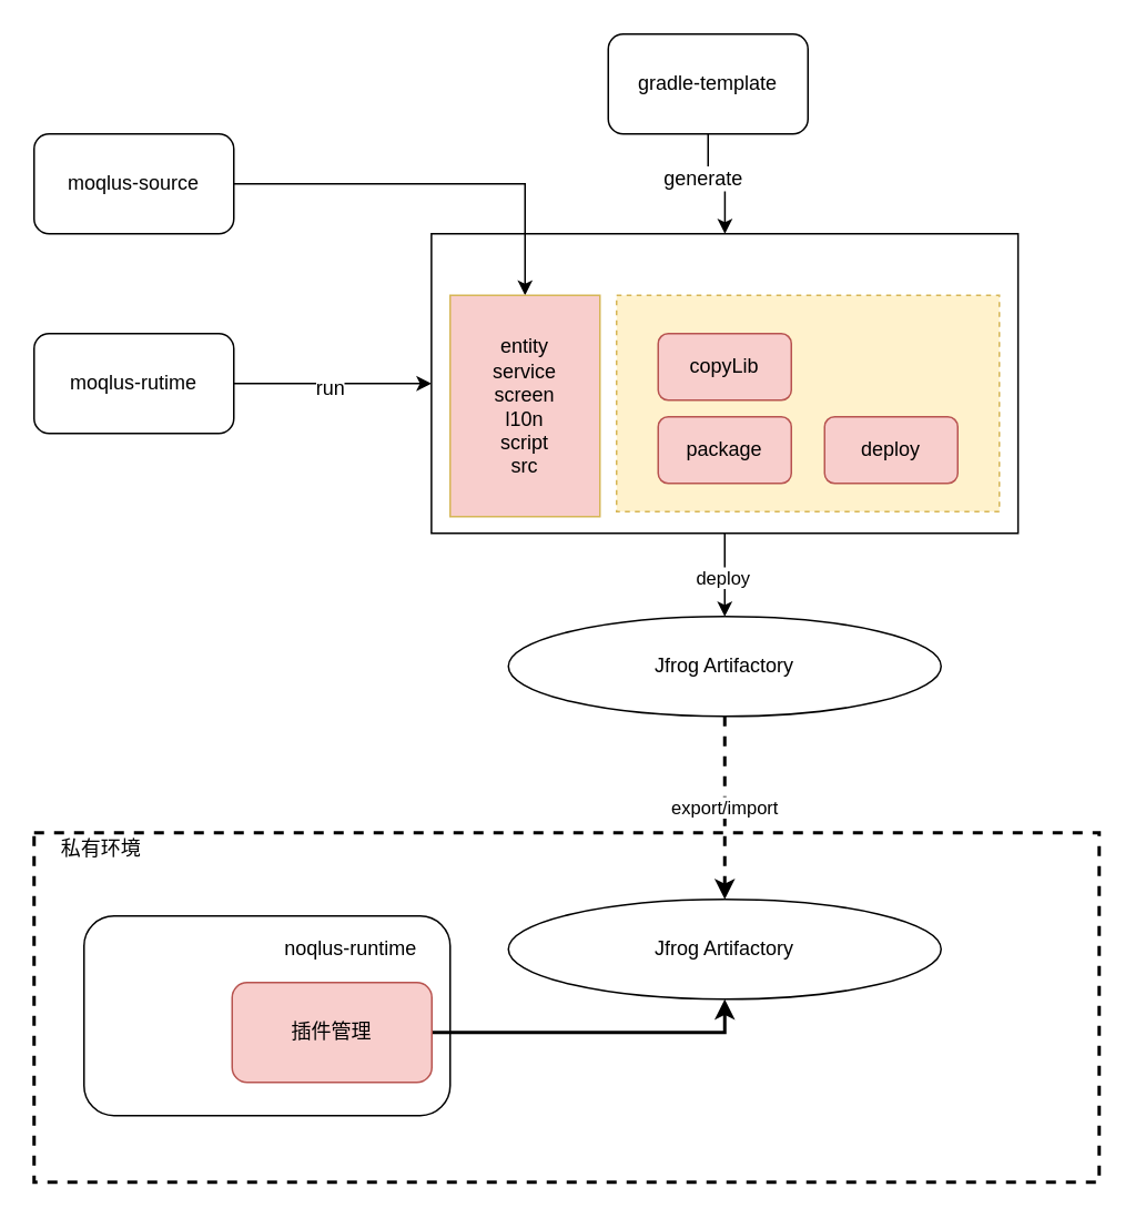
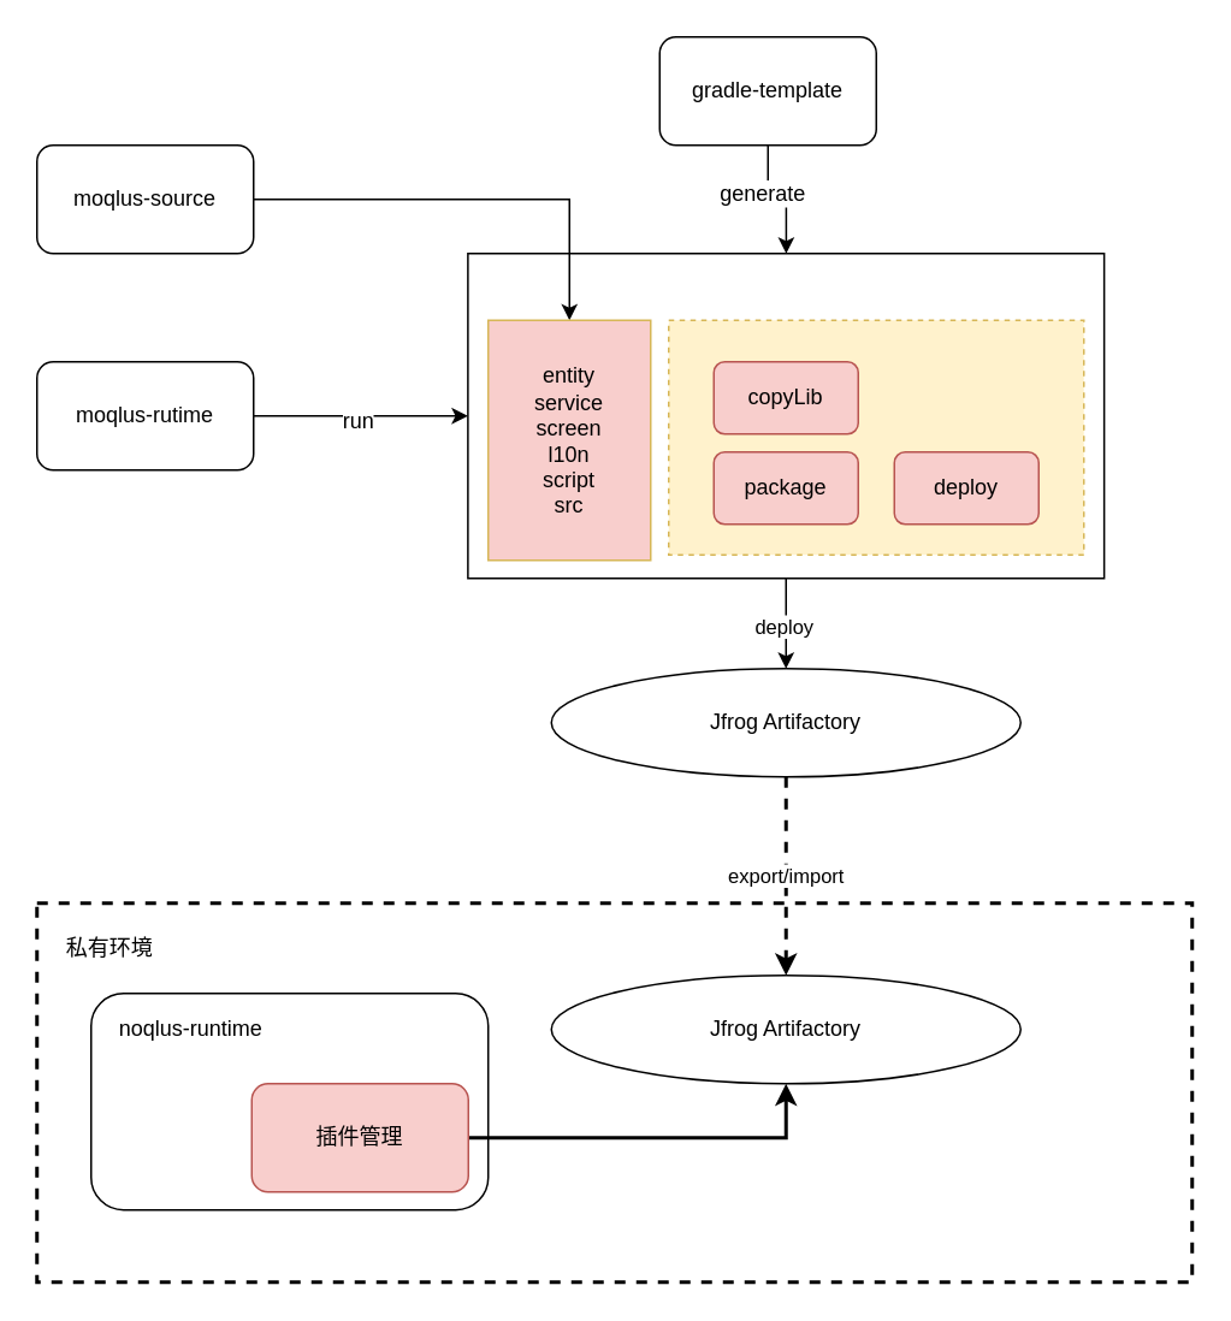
- <mxCell id="21" value="私有环境" style="text;html=1;align=center;verticalAlign=middle;resizable=0;points=[];autosize=1;" parent="1" vertex="1"><mxGeometry x="30" y="500" width="60" height="20" as="geometry" /></mxCell>
+ <mxCell id="21" value="私有环境" style="text;html=1;align=center;verticalAlign=middle;resizable=0;points=[];autosize=1;" parent="1" vertex="1"><mxGeometry x="30" y="515" width="60" height="20" as="geometry" /></mxCell>
- <mxCell id="24" value="&lt;span&gt;noqlus-runtime&lt;/span&gt;" style="text;html=1;align=center;verticalAlign=middle;resizable=0;points=[];autosize=1;" parent="1" vertex="1"><mxGeometry x="165" y="560" width="90" height="20" as="geometry" /></mxCell>
+ <mxCell id="24" value="&lt;span&gt;noqlus-runtime&lt;/span&gt;" style="text;html=1;align=center;verticalAlign=middle;resizable=0;points=[];autosize=1;" parent="1" vertex="1"><mxGeometry x="60" y="560" width="90" height="20" as="geometry" /></mxCell>
- <mxCell id="26" value="插件管理" style="rounded=1;whiteSpace=wrap;html=1;strokeWidth=1;fillColor=#f8cecc;strokeColor=#b85450;" parent="1" vertex="1"><mxGeometry x="139" y="590" width="120" height="60" as="geometry" /></mxCell>
+ <mxCell id="26" value="插件管理" style="rounded=1;whiteSpace=wrap;html=1;strokeWidth=1;fillColor=#f8cecc;strokeColor=#b85450;" parent="1" vertex="1"><mxGeometry x="139" y="600" width="120" height="60" as="geometry" /></mxCell>
